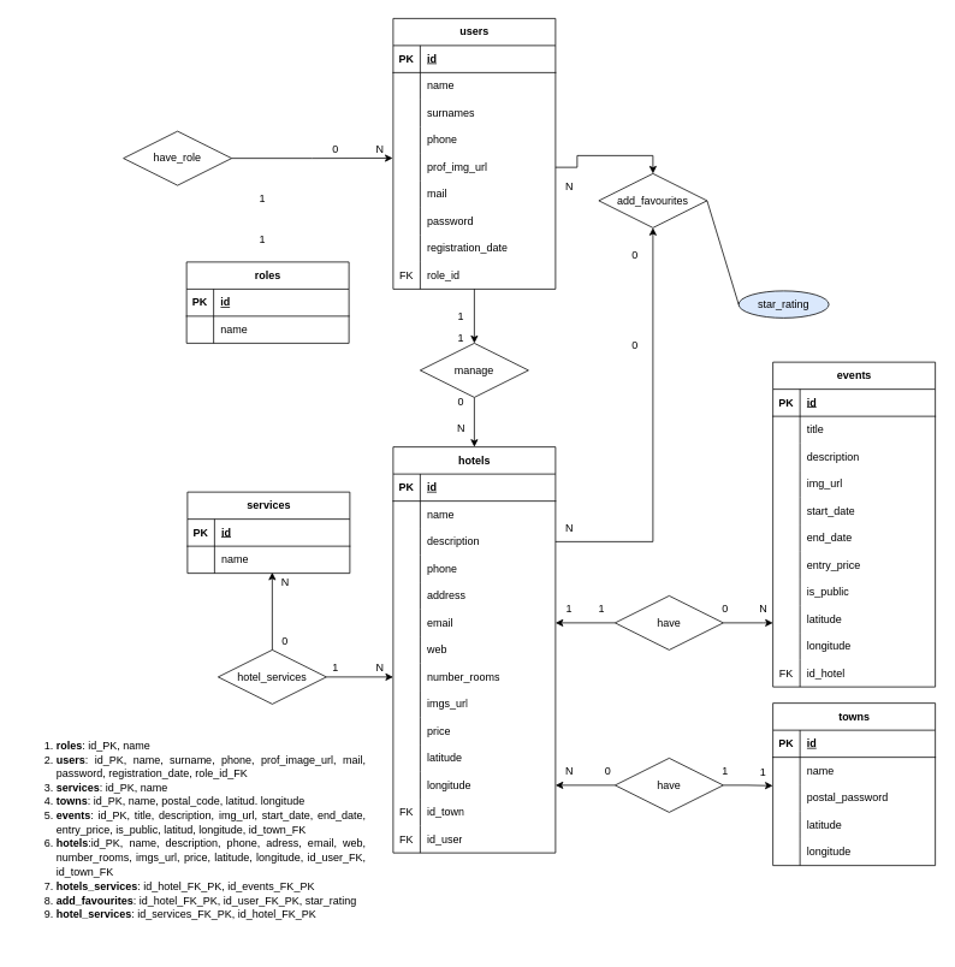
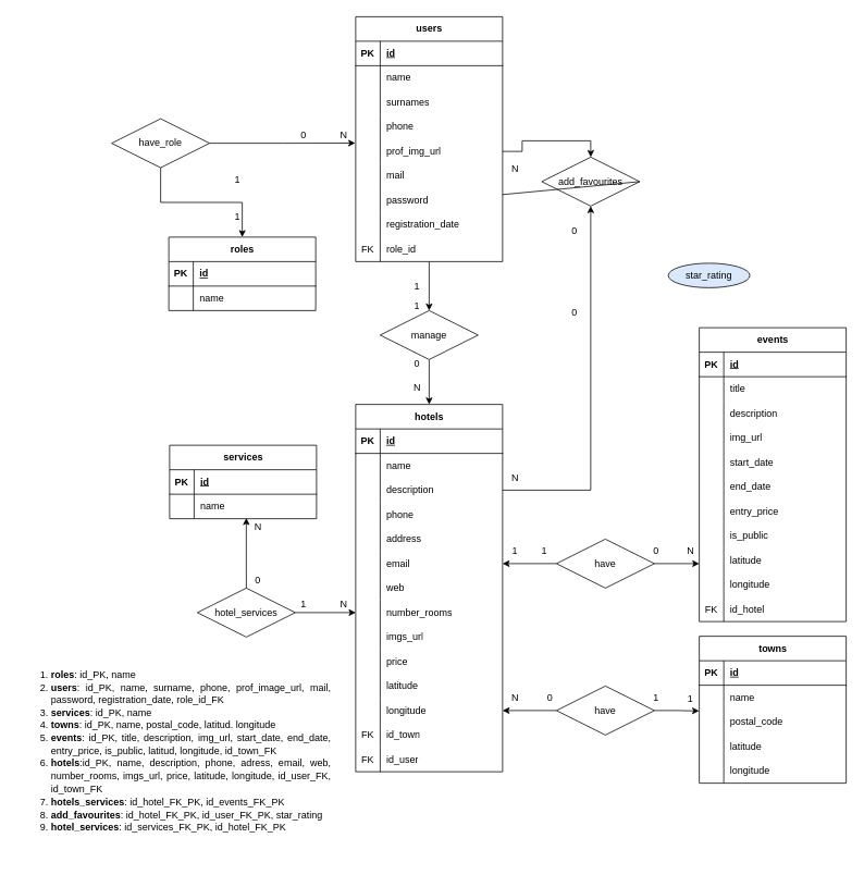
+ <mxCell id="169" style="edgeStyle=orthogonalEdgeStyle;rounded=0;orthogonalLoop=1;jettySize=auto;html=1;exitX=0.5;exitY=1;exitDx=0;exitDy=0;entryX=0.5;entryY=0;entryDx=0;entryDy=0;" parent="1" source="171" target="162" edge="1"><mxGeometry relative="1" as="geometry" /></mxCell>
- <mxCell id="177" value="" style="endArrow=none;html=1;rounded=0;entryX=0;entryY=0.5;entryDx=0;entryDy=0;exitX=1;exitY=0.5;exitDx=0;exitDy=0;" parent="1" source="139" target="176" edge="1"><mxGeometry width="50" height="50" relative="1" as="geometry"><mxPoint x="423" y="412" as="sourcePoint" /><mxPoint x="473" y="362" as="targetPoint" /></mxGeometry></mxCell>
+ <mxCell id="177" value="" style="endArrow=none;html=1;rounded=0;exitX=1;exitY=0.5;exitDx=0;exitDy=0;" parent="1" source="139" target="23" edge="1"><mxGeometry width="50" height="50" relative="1" as="geometry"><mxPoint x="423" y="412" as="sourcePoint" /><mxPoint x="473" y="362" as="targetPoint" /></mxGeometry></mxCell>
- <mxCell id="123" value="postal_password" style="shape=partialRectangle;connectable=0;fillColor=none;top=0;left=0;bottom=0;right=0;align=left;spacingLeft=6;overflow=hidden;whiteSpace=wrap;html=1;" parent="121" vertex="1"><mxGeometry x="30" width="150" height="30" as="geometry"><mxRectangle width="150" height="30" as="alternateBounds" /></mxGeometry></mxCell>
+ <mxCell id="123" value="postal_code" style="shape=partialRectangle;connectable=0;fillColor=none;top=0;left=0;bottom=0;right=0;align=left;spacingLeft=6;overflow=hidden;whiteSpace=wrap;html=1;" parent="121" vertex="1"><mxGeometry x="30" width="150" height="30" as="geometry"><mxRectangle width="150" height="30" as="alternateBounds" /></mxGeometry></mxCell>
